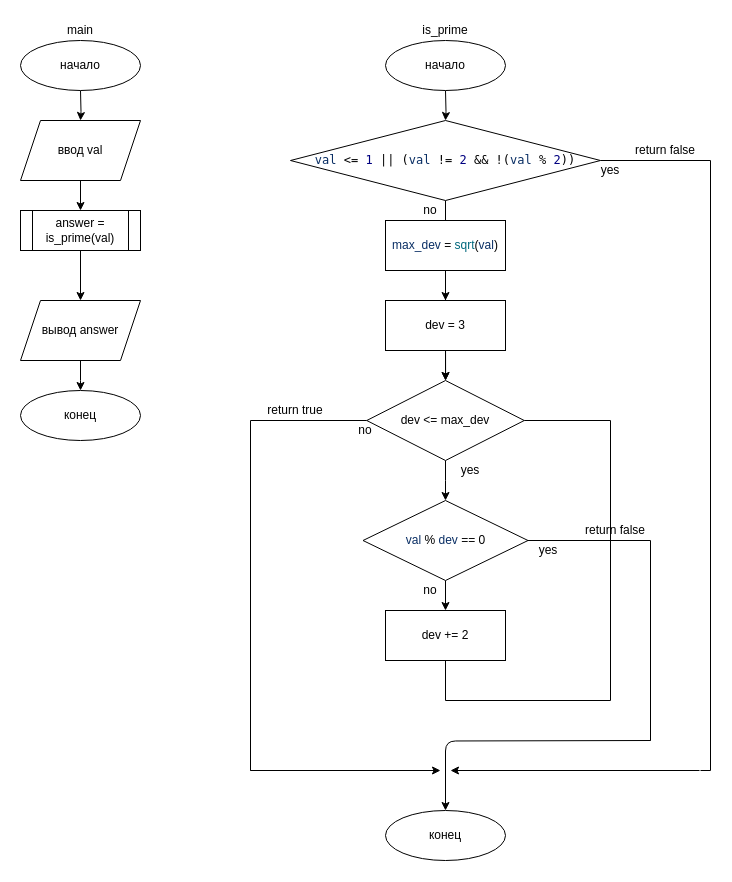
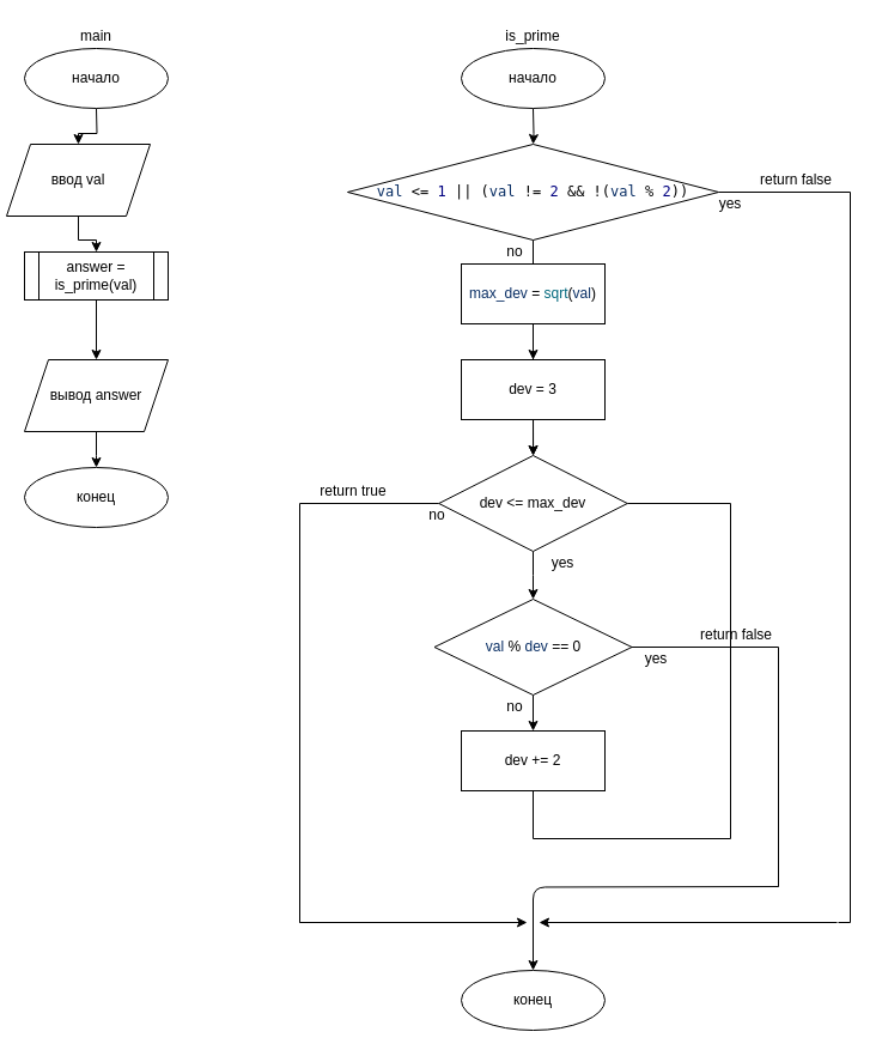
- <mxCell id="4" value="ввод val" style="shape=parallelogram;perimeter=parallelogramPerimeter;whiteSpace=wrap;html=1;fixedSize=1;" vertex="1" parent="1"><mxGeometry x="20" y="120" width="120" height="60" as="geometry" /></mxCell>
+ <mxCell id="4" value="ввод val" style="shape=parallelogram;perimeter=parallelogramPerimeter;whiteSpace=wrap;html=1;fixedSize=1;" vertex="1" parent="1"><mxGeometry x="5" y="120" width="120" height="60" as="geometry" /></mxCell>
